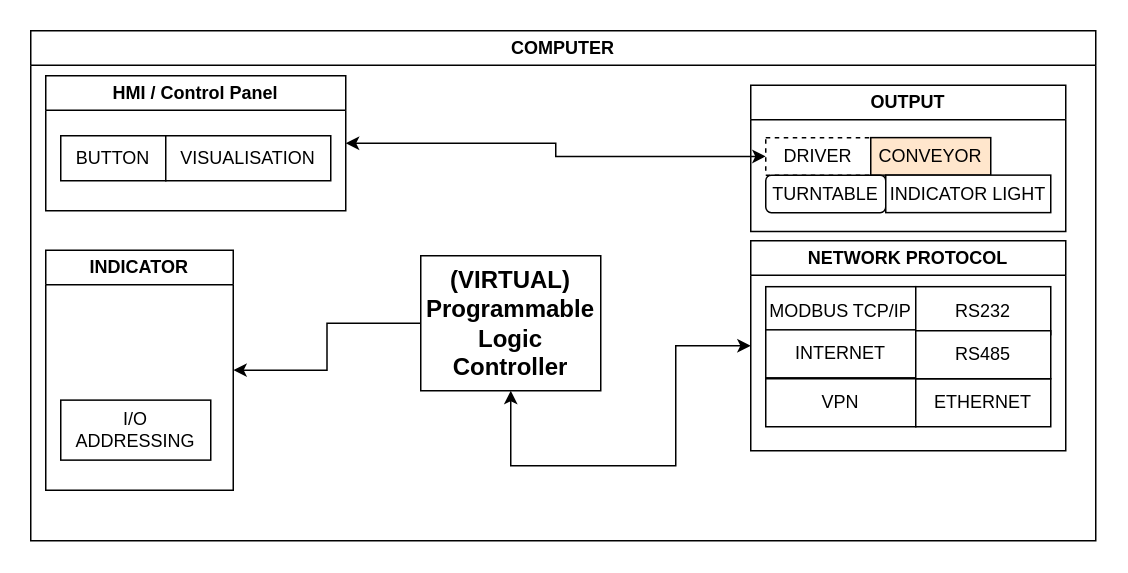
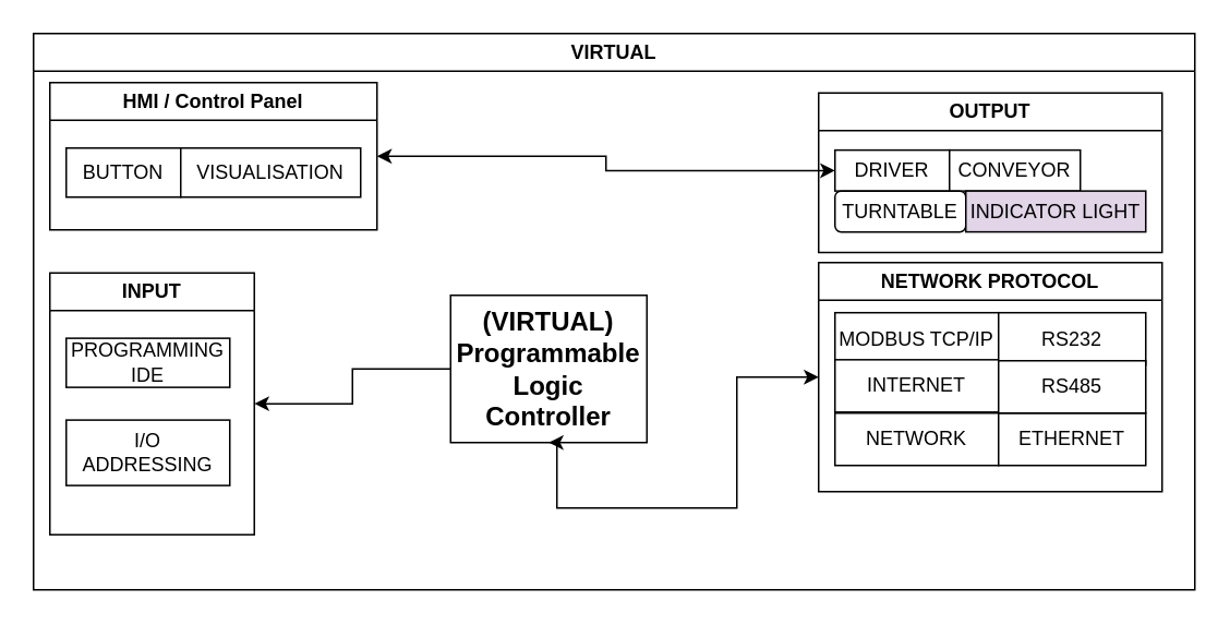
- <mxCell id="10" value="COMPUTER" style="swimlane;whiteSpace=wrap;html=1;" vertex="1" parent="1"><mxGeometry x="20" y="20" width="710" height="340" as="geometry" /></mxCell>
+ <mxCell id="10" value="VIRTUAL" style="swimlane;whiteSpace=wrap;html=1;" vertex="1" parent="1"><mxGeometry x="20" y="20" width="710" height="340" as="geometry" /></mxCell>
- <mxCell id="13" value="DRIVER" style="rounded=0;whiteSpace=wrap;html=1;dashed=1;" parent="12" vertex="1"><mxGeometry x="10" y="35" width="70" height="25" as="geometry" /></mxCell>
+ <mxCell id="13" value="DRIVER" style="rounded=0;whiteSpace=wrap;html=1;" parent="12" vertex="1"><mxGeometry x="10" y="35" width="70" height="25" as="geometry" /></mxCell>
- <mxCell id="14" value="CONVEYOR" style="rounded=0;whiteSpace=wrap;html=1;fillColor=#ffe6cc;" parent="12" vertex="1"><mxGeometry x="80" y="35" width="80" height="25" as="geometry" /></mxCell>
+ <mxCell id="14" value="CONVEYOR" style="rounded=0;whiteSpace=wrap;html=1;" parent="12" vertex="1"><mxGeometry x="80" y="35" width="80" height="25" as="geometry" /></mxCell>
- <mxCell id="16" value="INDICATOR LIGHT" style="rounded=0;whiteSpace=wrap;html=1;" parent="12" vertex="1"><mxGeometry x="90" y="60" width="110" height="25" as="geometry" /></mxCell>
+ <mxCell id="16" value="INDICATOR LIGHT" style="rounded=0;whiteSpace=wrap;html=1;fillColor=#e1d5e7;" parent="12" vertex="1"><mxGeometry x="90" y="60" width="110" height="25" as="geometry" /></mxCell>
- <mxCell id="7" value="INDICATOR" style="swimlane;whiteSpace=wrap;html=1;" parent="1" vertex="1"><mxGeometry x="30" y="166.25" width="125" height="160" as="geometry" /></mxCell>
+ <mxCell id="7" value="INPUT" style="swimlane;whiteSpace=wrap;html=1;" parent="1" vertex="1"><mxGeometry x="30" y="166.25" width="125" height="160" as="geometry" /></mxCell>
- <mxCell id="11" value="&lt;font style=&quot;font-size: 16px;&quot;&gt;&lt;b&gt;(VIRTUAL) Programmable Logic Controller&lt;/b&gt;&lt;/font&gt;" style="rounded=0;whiteSpace=wrap;html=1;" parent="10" vertex="1"><mxGeometry x="260" y="150" width="120" height="90" as="geometry" /></mxCell>
+ <mxCell id="11" value="&lt;font style=&quot;font-size: 16px;&quot;&gt;&lt;b&gt;(VIRTUAL) Programmable Logic Controller&lt;/b&gt;&lt;/font&gt;" style="rounded=0;whiteSpace=wrap;html=1;" parent="10" vertex="1"><mxGeometry x="255" y="160" width="120" height="90" as="geometry" /></mxCell>
+ <mxCell id="8" value="PROGRAMMING IDE" style="rounded=0;whiteSpace=wrap;html=1;" parent="7" vertex="1"><mxGeometry x="10" y="40" width="100" height="30" as="geometry" /></mxCell>
- <mxCell id="20" value="VPN" style="rounded=0;whiteSpace=wrap;html=1;" vertex="1" parent="17"><mxGeometry x="10" y="92" width="100" height="32" as="geometry" /></mxCell>
+ <mxCell id="20" value="NETWORK" style="rounded=0;whiteSpace=wrap;html=1;" vertex="1" parent="17"><mxGeometry x="10" y="92" width="100" height="32" as="geometry" /></mxCell>
- <mxCell id="9" value="I/O ADDRESSING" style="rounded=0;whiteSpace=wrap;html=1;" parent="7" vertex="1"><mxGeometry x="10" y="100" width="100" height="40" as="geometry" /></mxCell>
+ <mxCell id="9" value="I/O ADDRESSING" style="rounded=0;whiteSpace=wrap;html=1;" parent="7" vertex="1"><mxGeometry x="10" y="90" width="100" height="40" as="geometry" /></mxCell>
